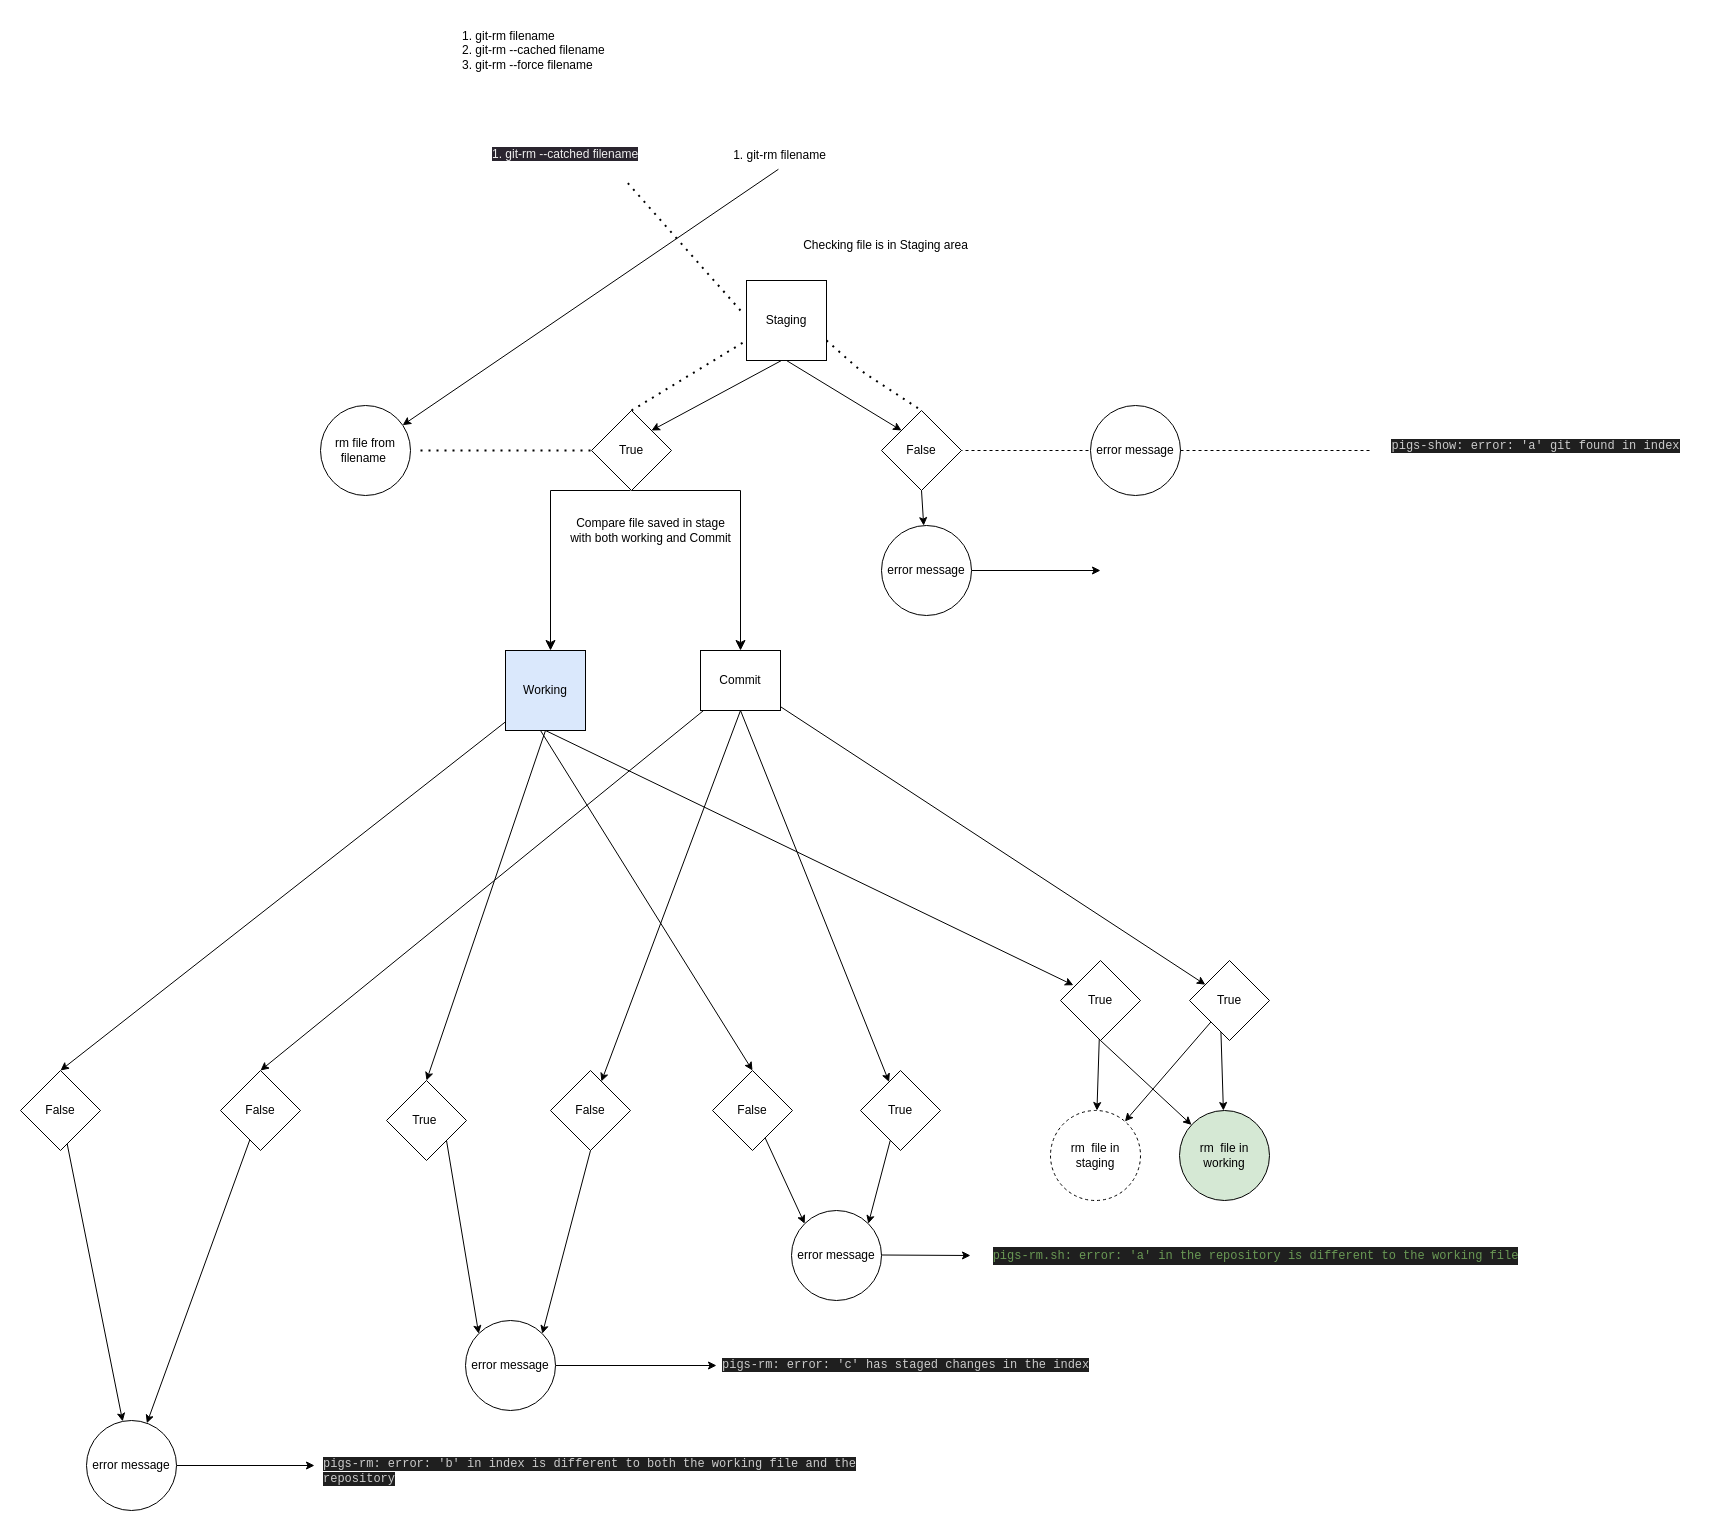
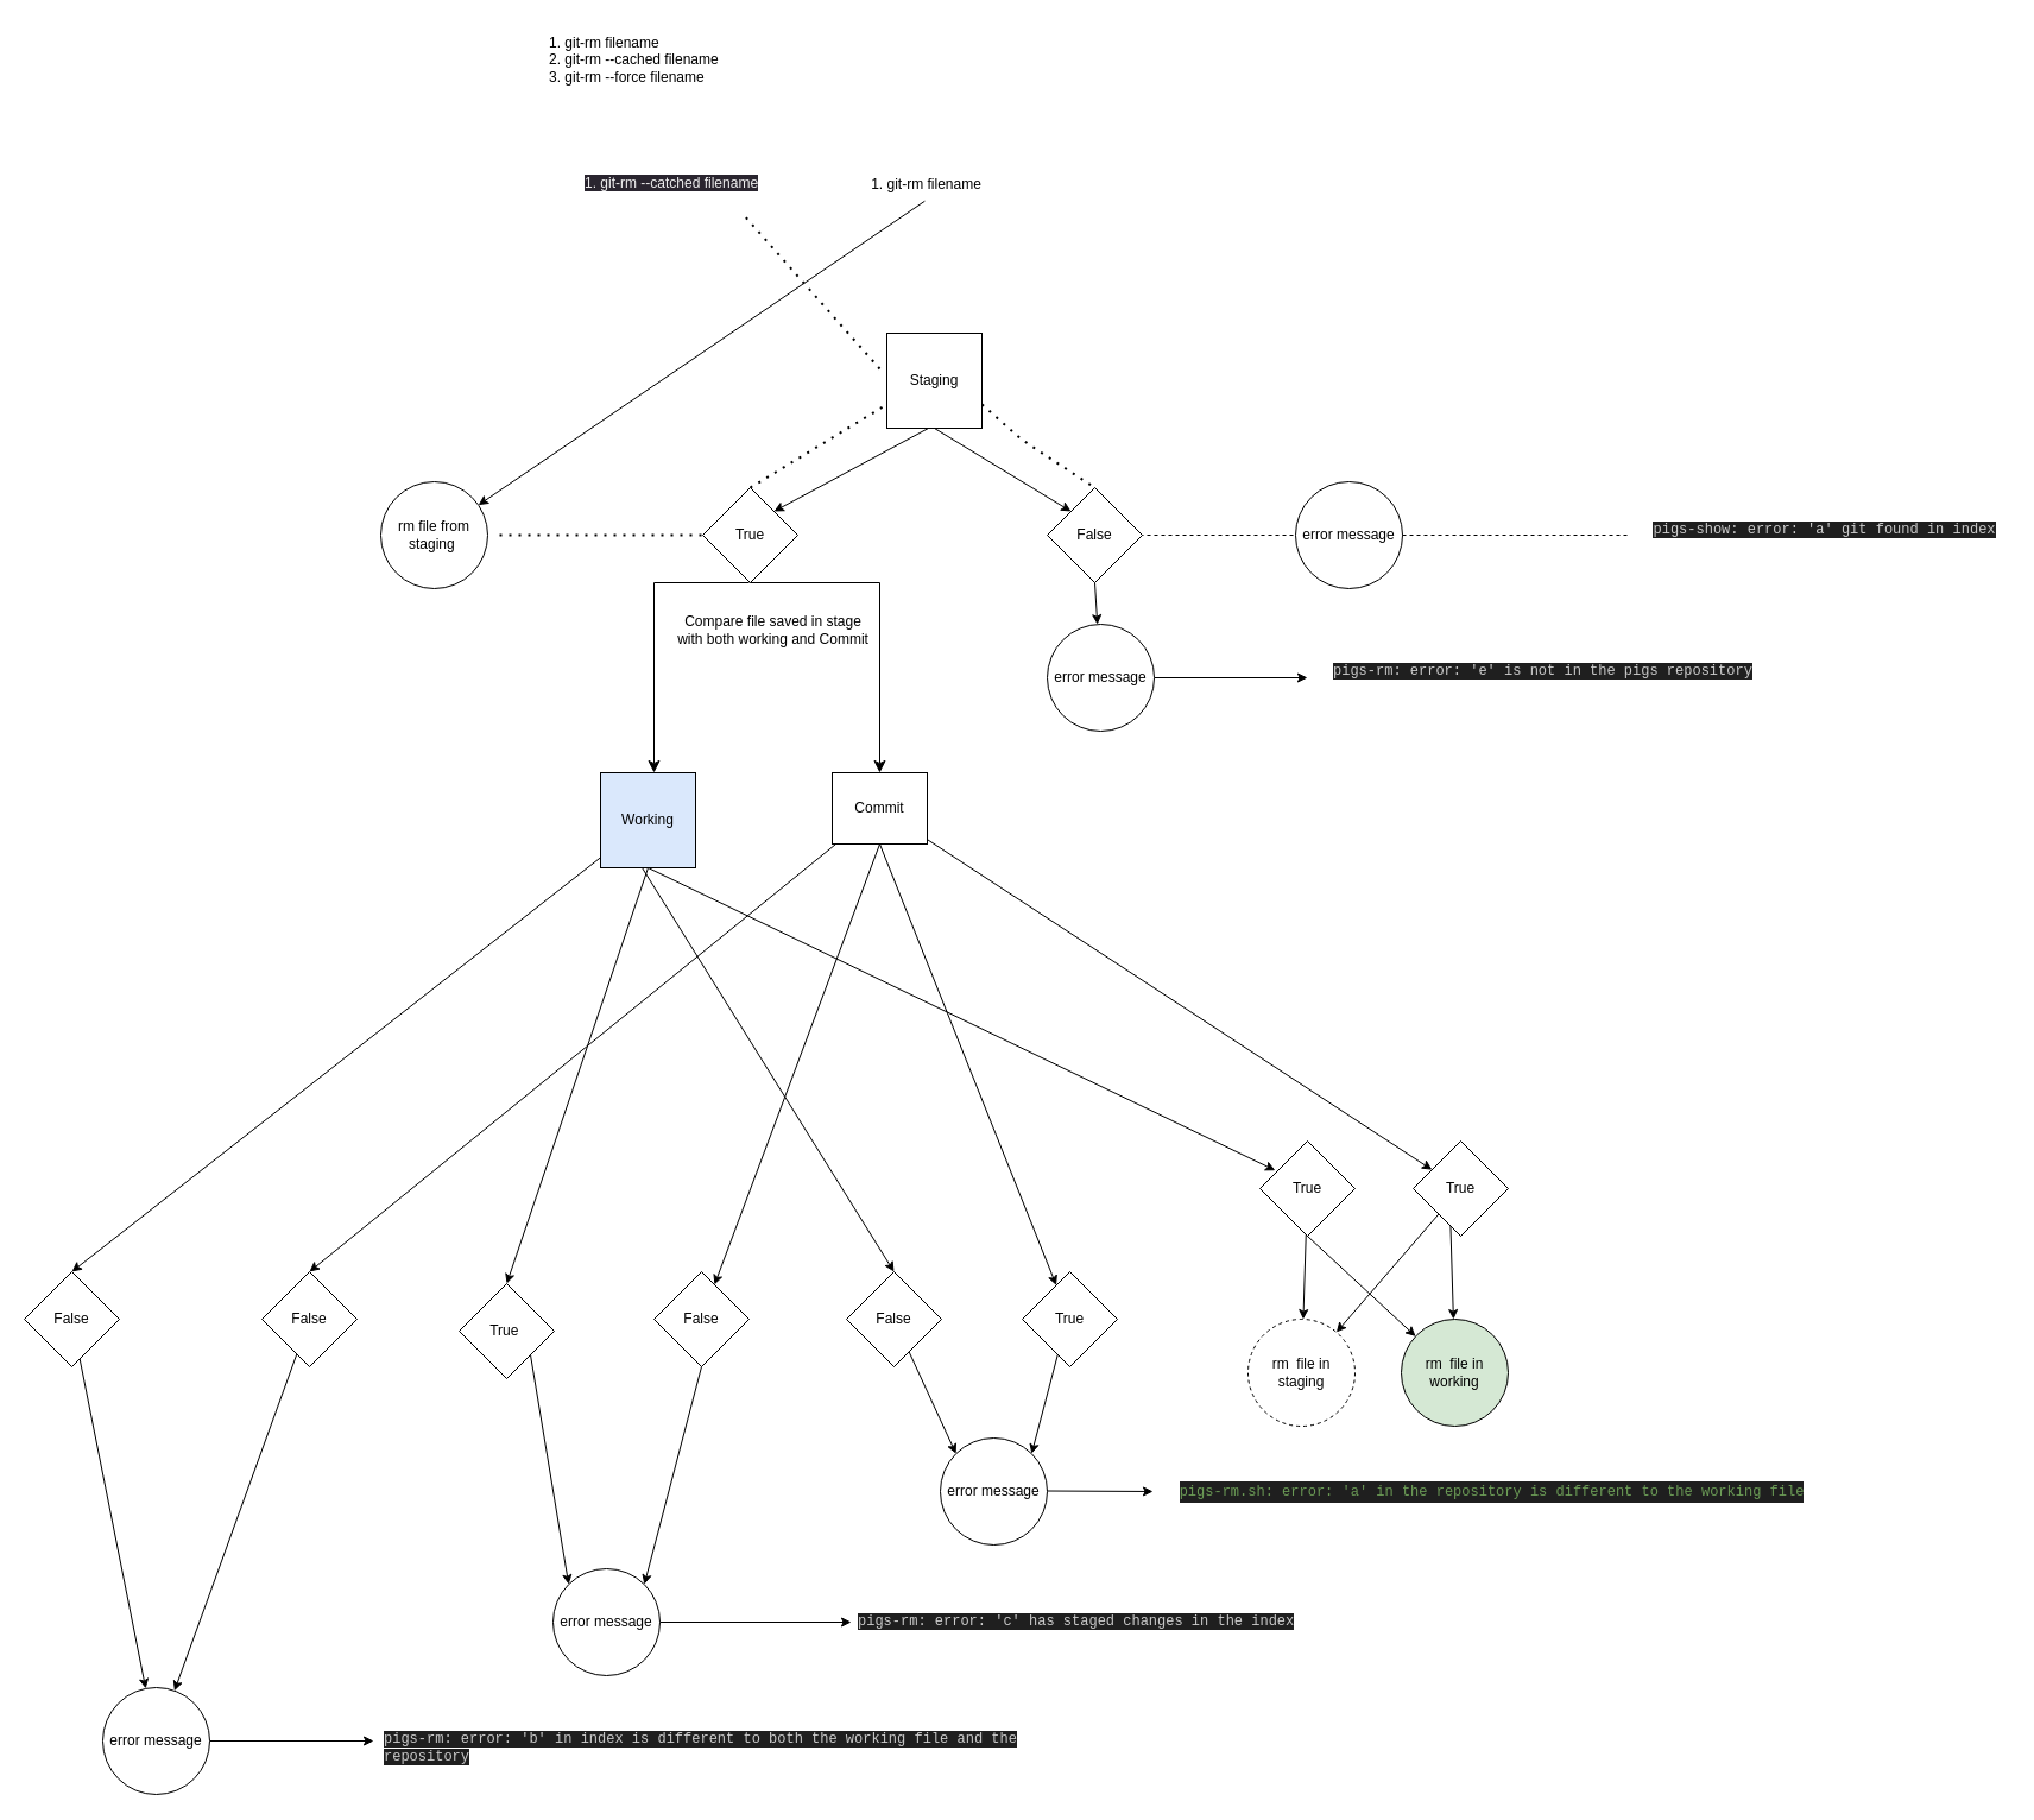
- <mxCell id="18" value="Checking file is in Staging area" style="text;html=1;align=center;verticalAlign=middle;resizable=0;points=[];autosize=1;strokeColor=none;fillColor=none;" parent="1" vertex="1"><mxGeometry x="790" y="230" width="190" height="30" as="geometry" /></mxCell>
- <mxCell id="54" value="rm file from filename&amp;nbsp;" style="ellipse;whiteSpace=wrap;html=1;aspect=fixed;" parent="1" vertex="1"><mxGeometry x="320" y="405" width="90" height="90" as="geometry" /></mxCell>
+ <mxCell id="54" value="rm file from staging&amp;nbsp;" style="ellipse;whiteSpace=wrap;html=1;aspect=fixed;" parent="1" vertex="1"><mxGeometry x="320" y="405" width="90" height="90" as="geometry" /></mxCell>
+ <mxCell id="14" value="&lt;meta charset=&quot;utf-8&quot;&gt;&lt;span style=&quot;color: rgb(204, 204, 204); font-family: Menlo, Monaco, &amp;quot;Courier New&amp;quot;, monospace; font-size: 12px; font-style: normal; font-variant-ligatures: normal; font-variant-caps: normal; font-weight: 400; letter-spacing: normal; orphans: 2; text-align: center; text-indent: 0px; text-transform: none; widows: 2; word-spacing: 0px; -webkit-text-stroke-width: 0px; background-color: rgb(31, 31, 31); text-decoration-thickness: initial; text-decoration-style: initial; text-decoration-color: initial; float: none; display: inline !important;&quot;&gt;pigs-rm: error: 'e' is not in the pigs repository&lt;/span&gt;" style="text;whiteSpace=wrap;html=1;" parent="1" vertex="1"><mxGeometry x="1120" y="550" width="390" height="40" as="geometry" /></mxCell>
